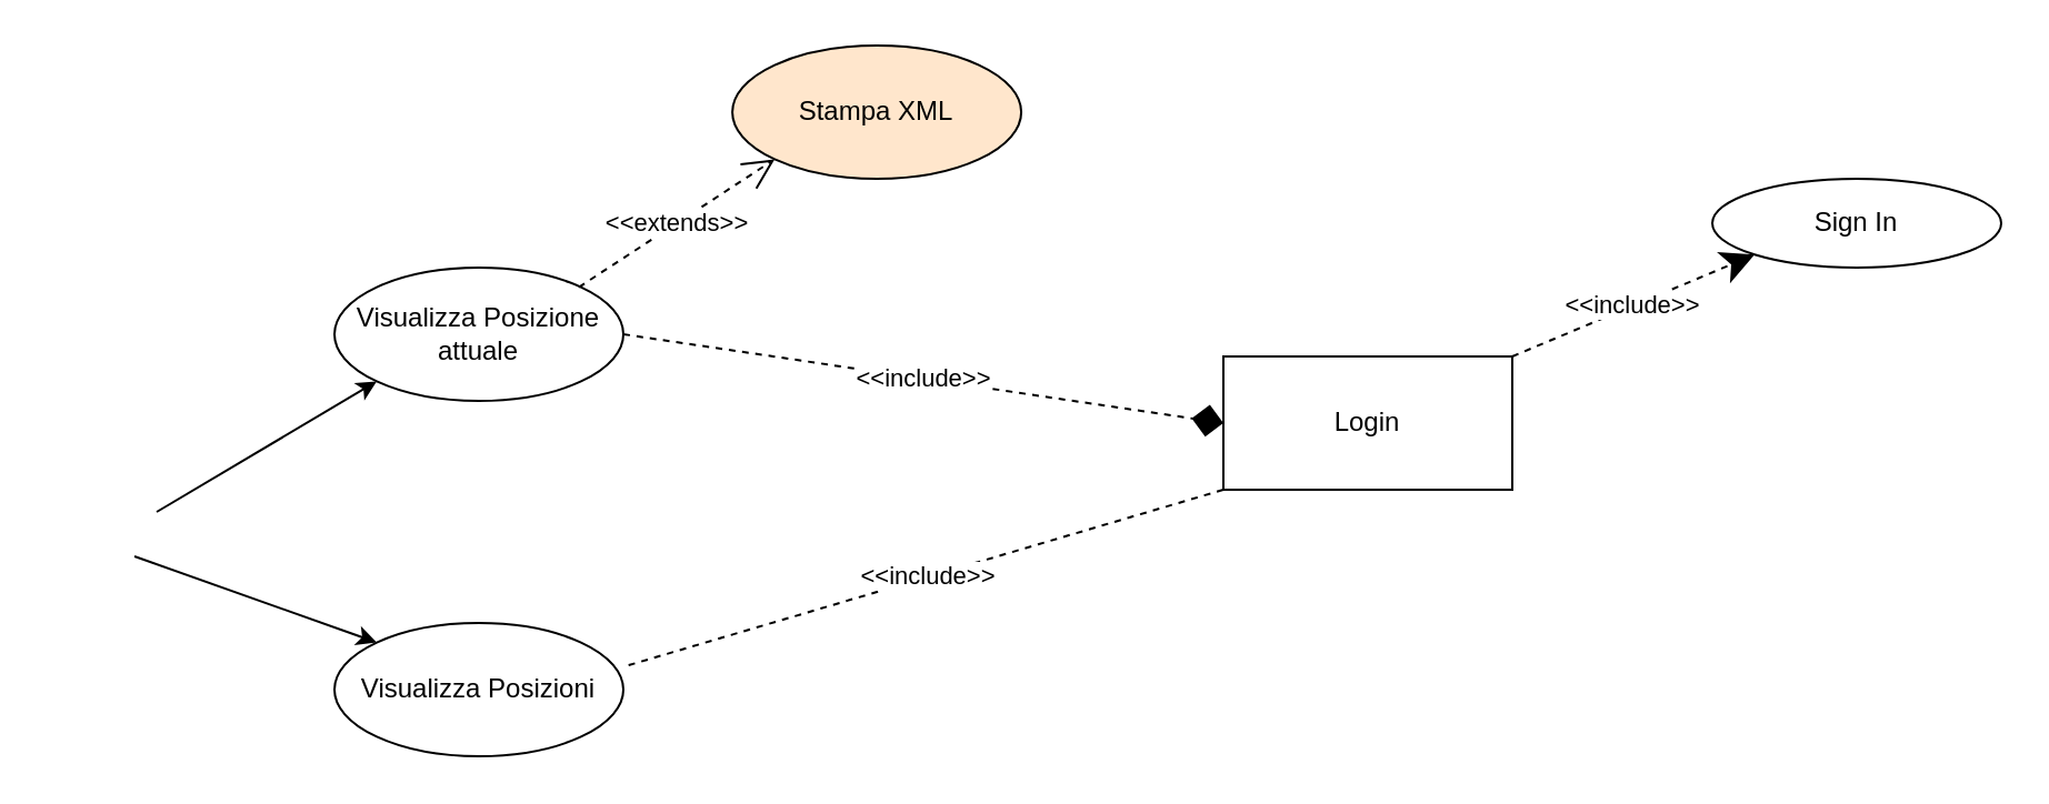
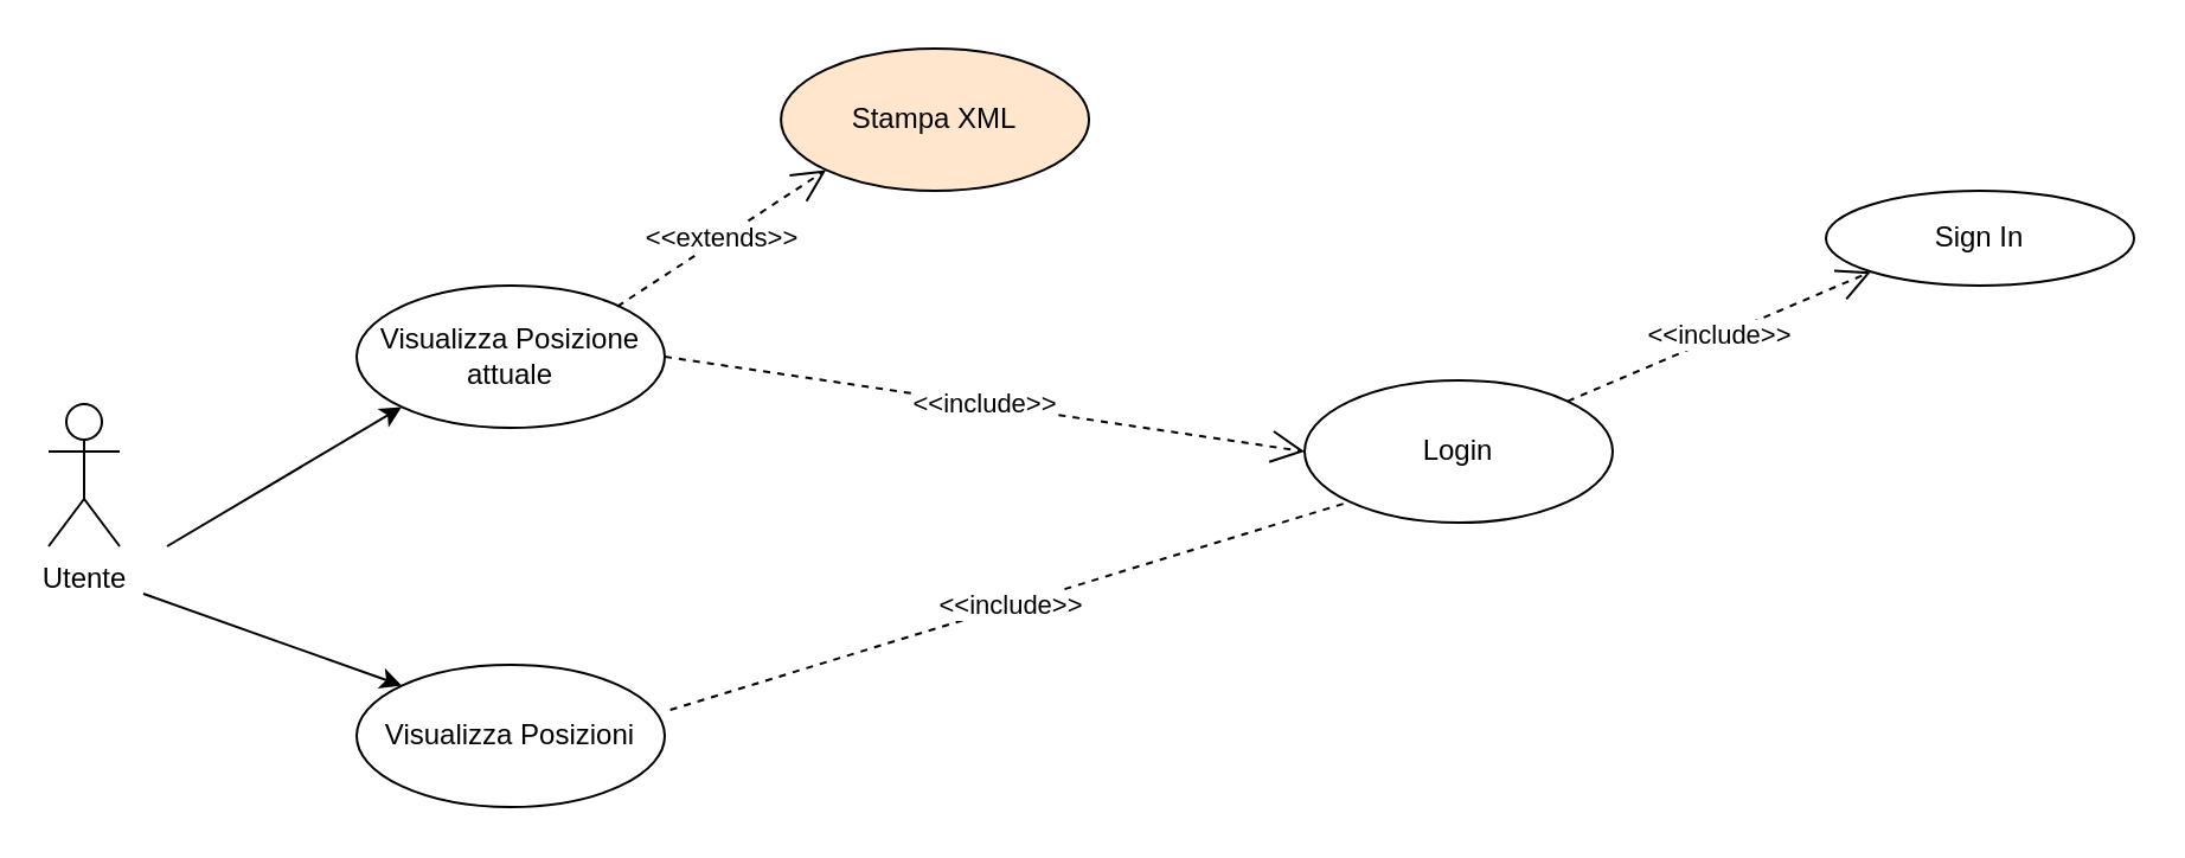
- <mxCell id="9" value="&amp;lt;&amp;lt;include&amp;gt;&amp;gt;" style="endArrow=classic;endSize=12;dashed=1;html=1;rounded=0;entryX=0;entryY=1;entryDx=0;entryDy=0;exitX=1;exitY=0;exitDx=0;exitDy=0;" edge="1" parent="1" source="7" target="8"><mxGeometry width="160" relative="1" as="geometry"><mxPoint x="740" y="250" as="sourcePoint" /><mxPoint x="898" y="182" as="targetPoint" /></mxGeometry></mxCell>
+ <mxCell id="9" value="&amp;lt;&amp;lt;include&amp;gt;&amp;gt;" style="endArrow=open;endSize=12;dashed=1;html=1;rounded=0;entryX=0;entryY=1;entryDx=0;entryDy=0;exitX=1;exitY=0;exitDx=0;exitDy=0;" edge="1" parent="1" source="7" target="8"><mxGeometry width="160" relative="1" as="geometry"><mxPoint x="740" y="250" as="sourcePoint" /><mxPoint x="898" y="182" as="targetPoint" /></mxGeometry></mxCell>
- <mxCell id="10" value="&amp;lt;&amp;lt;include&amp;gt;&amp;gt;" style="endArrow=diamond;endSize=12;dashed=1;html=1;rounded=0;exitX=1;exitY=0.5;exitDx=0;exitDy=0;entryX=0;entryY=0.5;entryDx=0;entryDy=0;" edge="1" parent="1" source="3" target="7"><mxGeometry width="160" relative="1" as="geometry"><mxPoint x="460" y="240" as="sourcePoint" /><mxPoint x="749.004" y="358.999" as="targetPoint" /></mxGeometry></mxCell>
+ <mxCell id="10" value="&amp;lt;&amp;lt;include&amp;gt;&amp;gt;" style="endArrow=open;endSize=12;dashed=1;html=1;rounded=0;exitX=1;exitY=0.5;exitDx=0;exitDy=0;entryX=0;entryY=0.5;entryDx=0;entryDy=0;" edge="1" parent="1" source="3" target="7"><mxGeometry width="160" relative="1" as="geometry"><mxPoint x="460" y="240" as="sourcePoint" /><mxPoint x="749.004" y="358.999" as="targetPoint" /></mxGeometry></mxCell>
- <mxCell id="7" value="Login" style="whiteSpace=wrap;html=1;rounded=0;" vertex="1" parent="1"><mxGeometry x="550" y="160" width="130" height="60" as="geometry" /></mxCell>
+ <mxCell id="7" value="Login" style="ellipse;whiteSpace=wrap;html=1;" vertex="1" parent="1"><mxGeometry x="550" y="160" width="130" height="60" as="geometry" /></mxCell>
+ <mxCell id="2" value="Utente" style="shape=umlActor;verticalLabelPosition=bottom;verticalAlign=top;html=1;outlineConnect=0;" vertex="1" parent="1"><mxGeometry x="20" y="170" width="30" height="60" as="geometry" /></mxCell>
